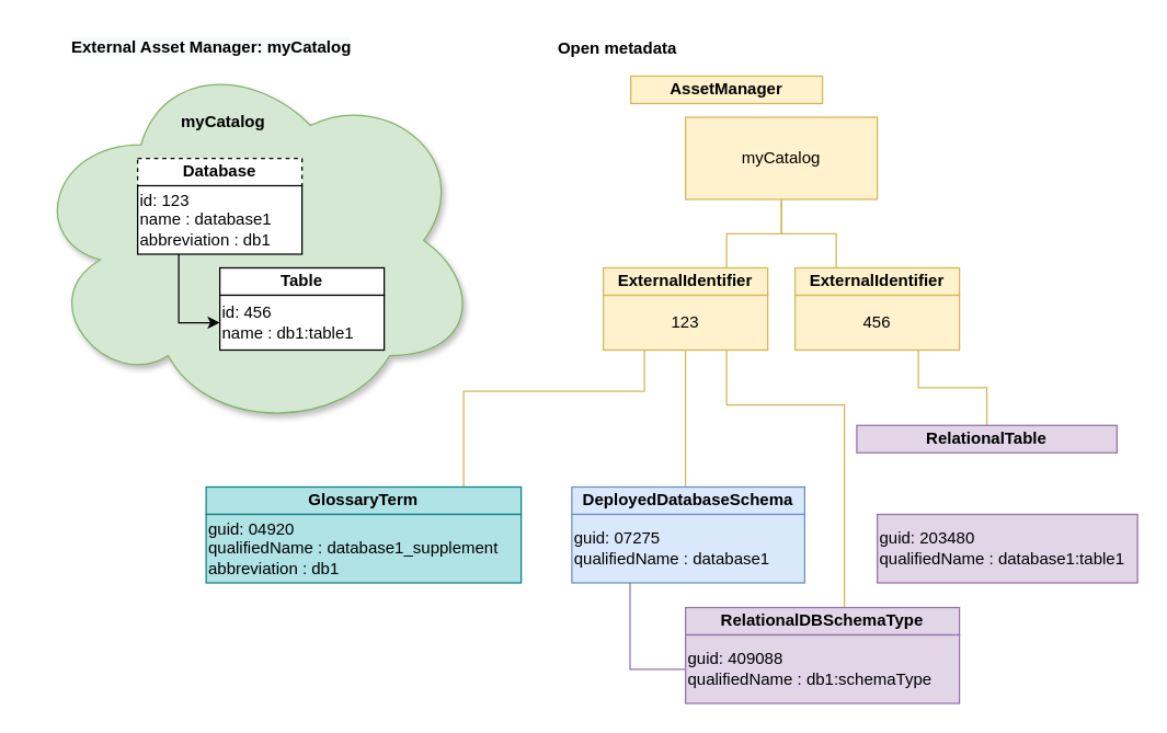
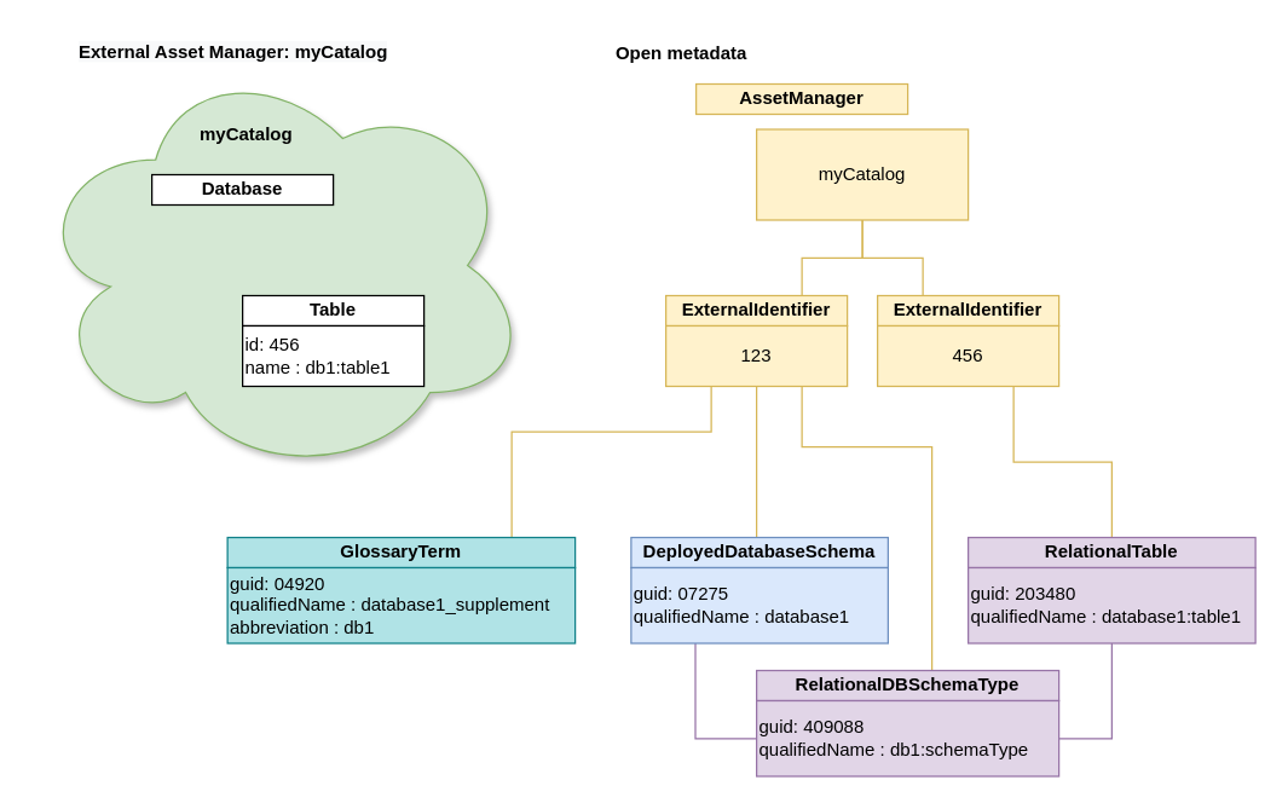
- <mxCell id="3" value="Database" style="rounded=0;whiteSpace=wrap;html=1;fontStyle=1;dashed=1;" parent="1" vertex="1"><mxGeometry x="100" y="115" width="120" height="20" as="geometry" /></mxCell>
+ <mxCell id="3" value="Database" style="rounded=0;whiteSpace=wrap;html=1;fontStyle=1" parent="1" vertex="1"><mxGeometry x="100" y="115" width="120" height="20" as="geometry" /></mxCell>
- <mxCell id="5" value="id: 123&lt;br&gt;name : database1&lt;br&gt;abbreviation : db1" style="rounded=0;whiteSpace=wrap;html=1;align=left;" parent="1" vertex="1"><mxGeometry x="100" y="135" width="120" height="50" as="geometry" /></mxCell>
- <mxCell id="4" style="edgeStyle=orthogonalEdgeStyle;rounded=0;orthogonalLoop=1;jettySize=auto;html=1;exitX=0.25;exitY=1;exitDx=0;exitDy=0;entryX=0;entryY=0.5;entryDx=0;entryDy=0;" parent="1" source="5" target="10" edge="1"><mxGeometry relative="1" as="geometry" /></mxCell>
- <mxCell id="26" value="RelationalTable" style="rounded=0;whiteSpace=wrap;html=1;fontStyle=1;fillColor=#e1d5e7;strokeColor=#9673a6;" parent="1" vertex="1"><mxGeometry x="625" y="310" width="190" height="20" as="geometry" /></mxCell>
+ <mxCell id="26" value="RelationalTable" style="rounded=0;whiteSpace=wrap;html=1;fontStyle=1;fillColor=#e1d5e7;strokeColor=#9673a6;" parent="1" vertex="1"><mxGeometry x="640" y="355" width="190" height="20" as="geometry" /></mxCell>
+ <mxCell id="24" style="edgeStyle=orthogonalEdgeStyle;rounded=0;orthogonalLoop=1;jettySize=auto;html=1;exitX=1;exitY=0.5;exitDx=0;exitDy=0;entryX=0.5;entryY=1;entryDx=0;entryDy=0;endArrow=none;endFill=0;fillColor=#e1d5e7;strokeColor=#9673a6;" parent="1" source="25" target="27" edge="1"><mxGeometry relative="1" as="geometry" /></mxCell>
